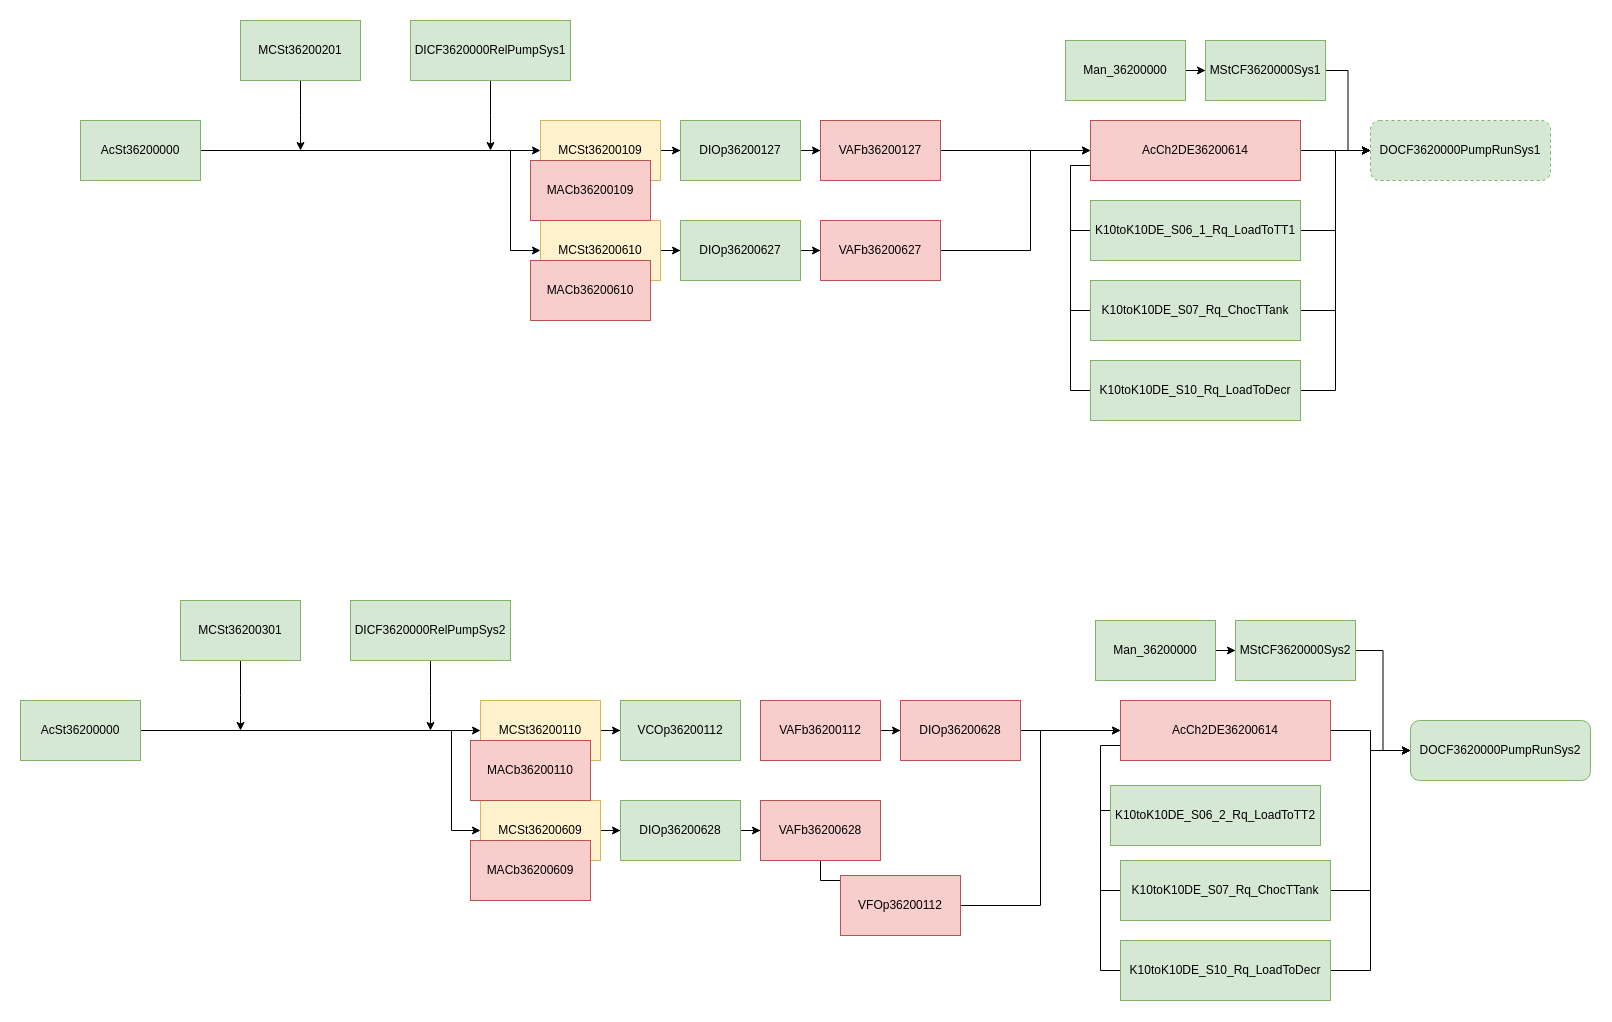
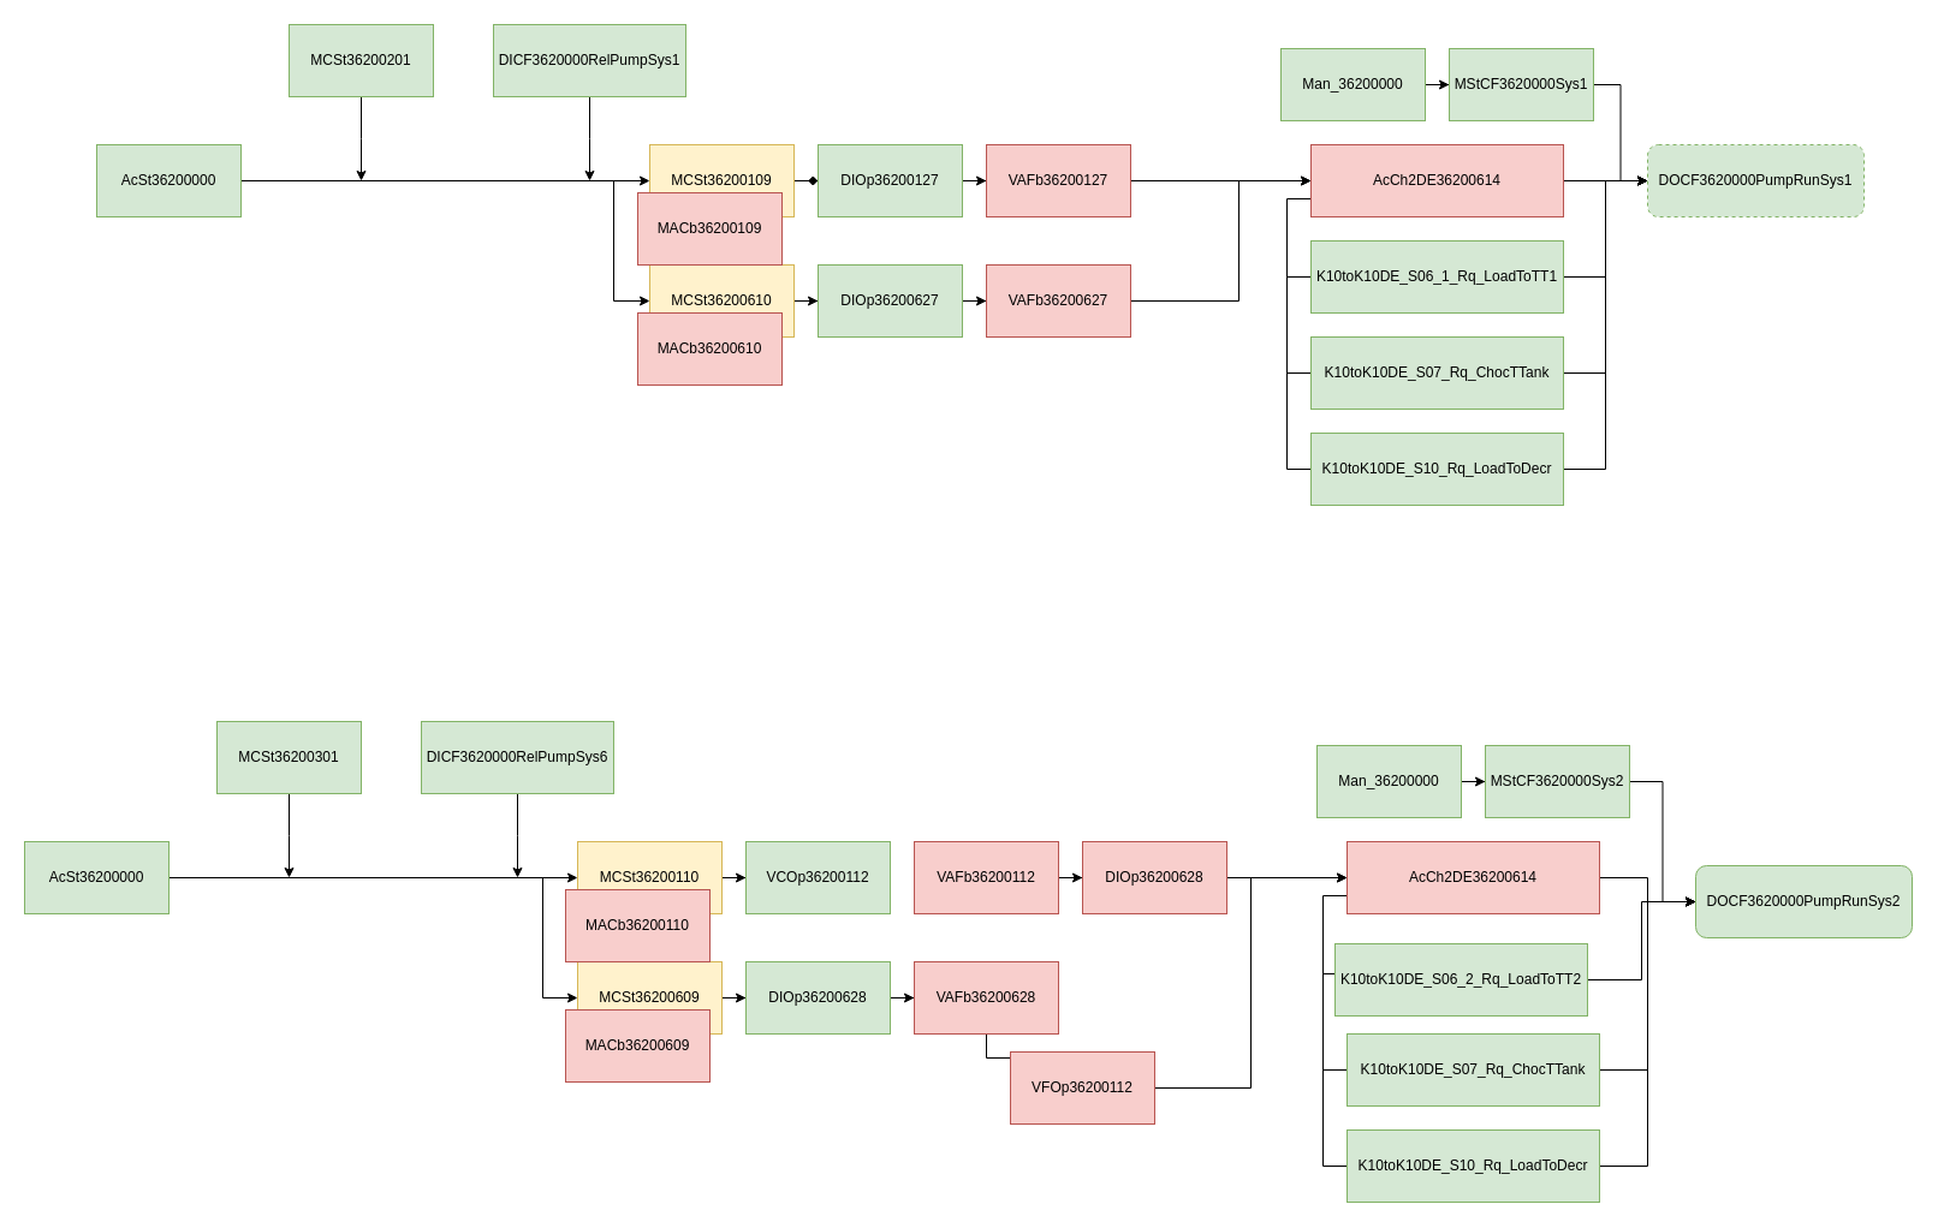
- <mxCell id="45" style="edgeStyle=orthogonalEdgeStyle;rounded=0;orthogonalLoop=1;jettySize=auto;html=1;" edge="1" source="46" target="48" parent="1"><mxGeometry relative="1" as="geometry" /></mxCell>
+ <mxCell id="45" style="edgeStyle=orthogonalEdgeStyle;rounded=0;orthogonalLoop=1;jettySize=auto;html=1;endArrow=diamond;" edge="1" source="46" target="48" parent="1"><mxGeometry relative="1" as="geometry" /></mxCell>
- <mxCell id="39" value="DICF3620000RelPumpSys2" style="rounded=0;whiteSpace=wrap;html=1;fillColor=#d5e8d4;strokeColor=#82b366;" vertex="1" parent="1"><mxGeometry x="350" y="600" width="160" height="60" as="geometry" /></mxCell>
+ <mxCell id="39" value="DICF3620000RelPumpSys6" style="rounded=0;whiteSpace=wrap;html=1;fillColor=#d5e8d4;strokeColor=#82b366;" vertex="1" parent="1"><mxGeometry x="350" y="600" width="160" height="60" as="geometry" /></mxCell>
+ <mxCell id="23" style="edgeStyle=orthogonalEdgeStyle;rounded=0;orthogonalLoop=1;jettySize=auto;html=1;entryX=0;entryY=0.5;entryDx=0;entryDy=0;" parent="1" source="25" target="31" edge="1"><mxGeometry relative="1" as="geometry" /></mxCell>
